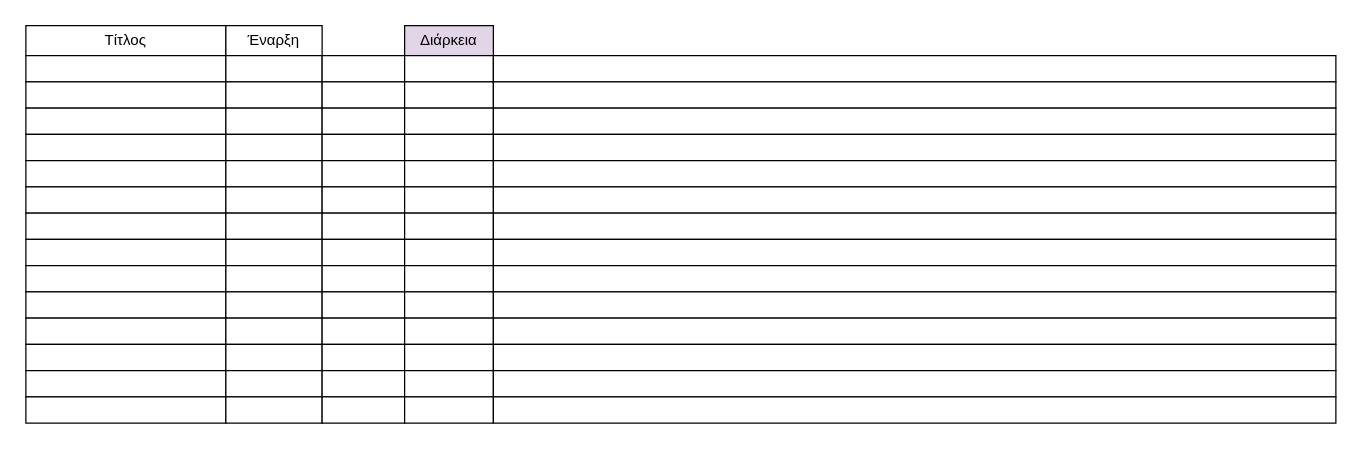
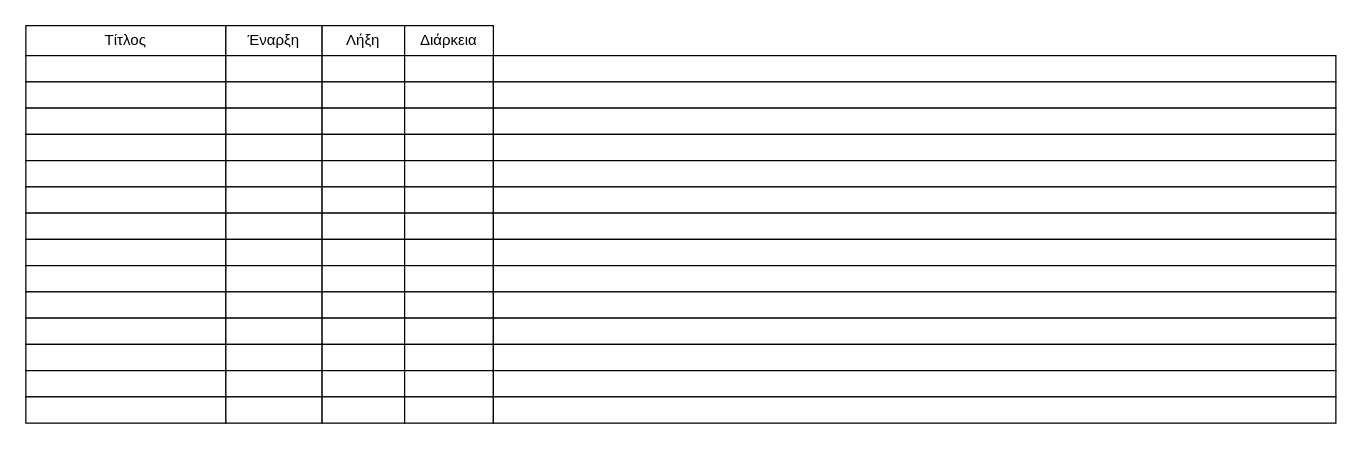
+ <mxCell id="4" value="Λήξη" style="rounded=0;whiteSpace=wrap;html=1;" vertex="1" parent="1"><mxGeometry x="257" y="20" width="66" height="24" as="geometry" /></mxCell>
- <mxCell id="5" value="Διάρκεια" style="rounded=0;whiteSpace=wrap;html=1;fillColor=#e1d5e7;" vertex="1" parent="1"><mxGeometry x="323" y="20" width="71" height="24" as="geometry" /></mxCell>
+ <mxCell id="5" value="Διάρκεια" style="rounded=0;whiteSpace=wrap;html=1;" vertex="1" parent="1"><mxGeometry x="323" y="20" width="71" height="24" as="geometry" /></mxCell>
